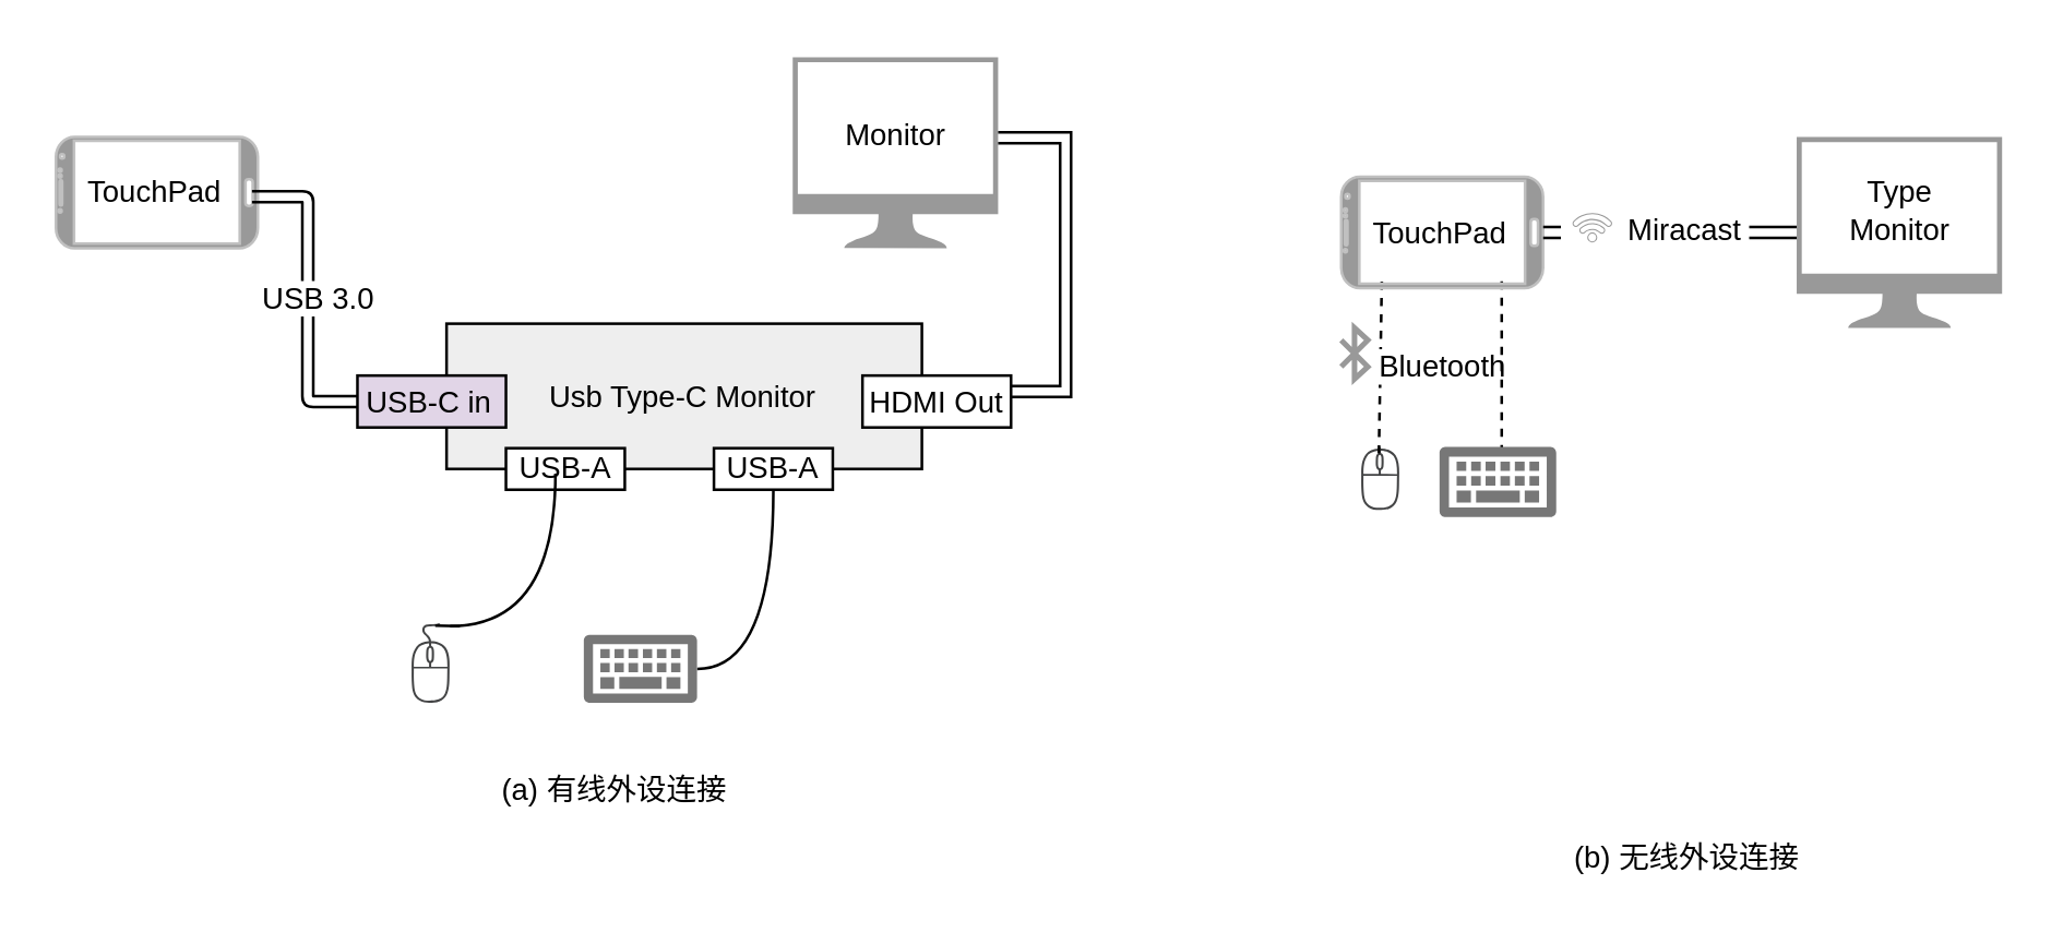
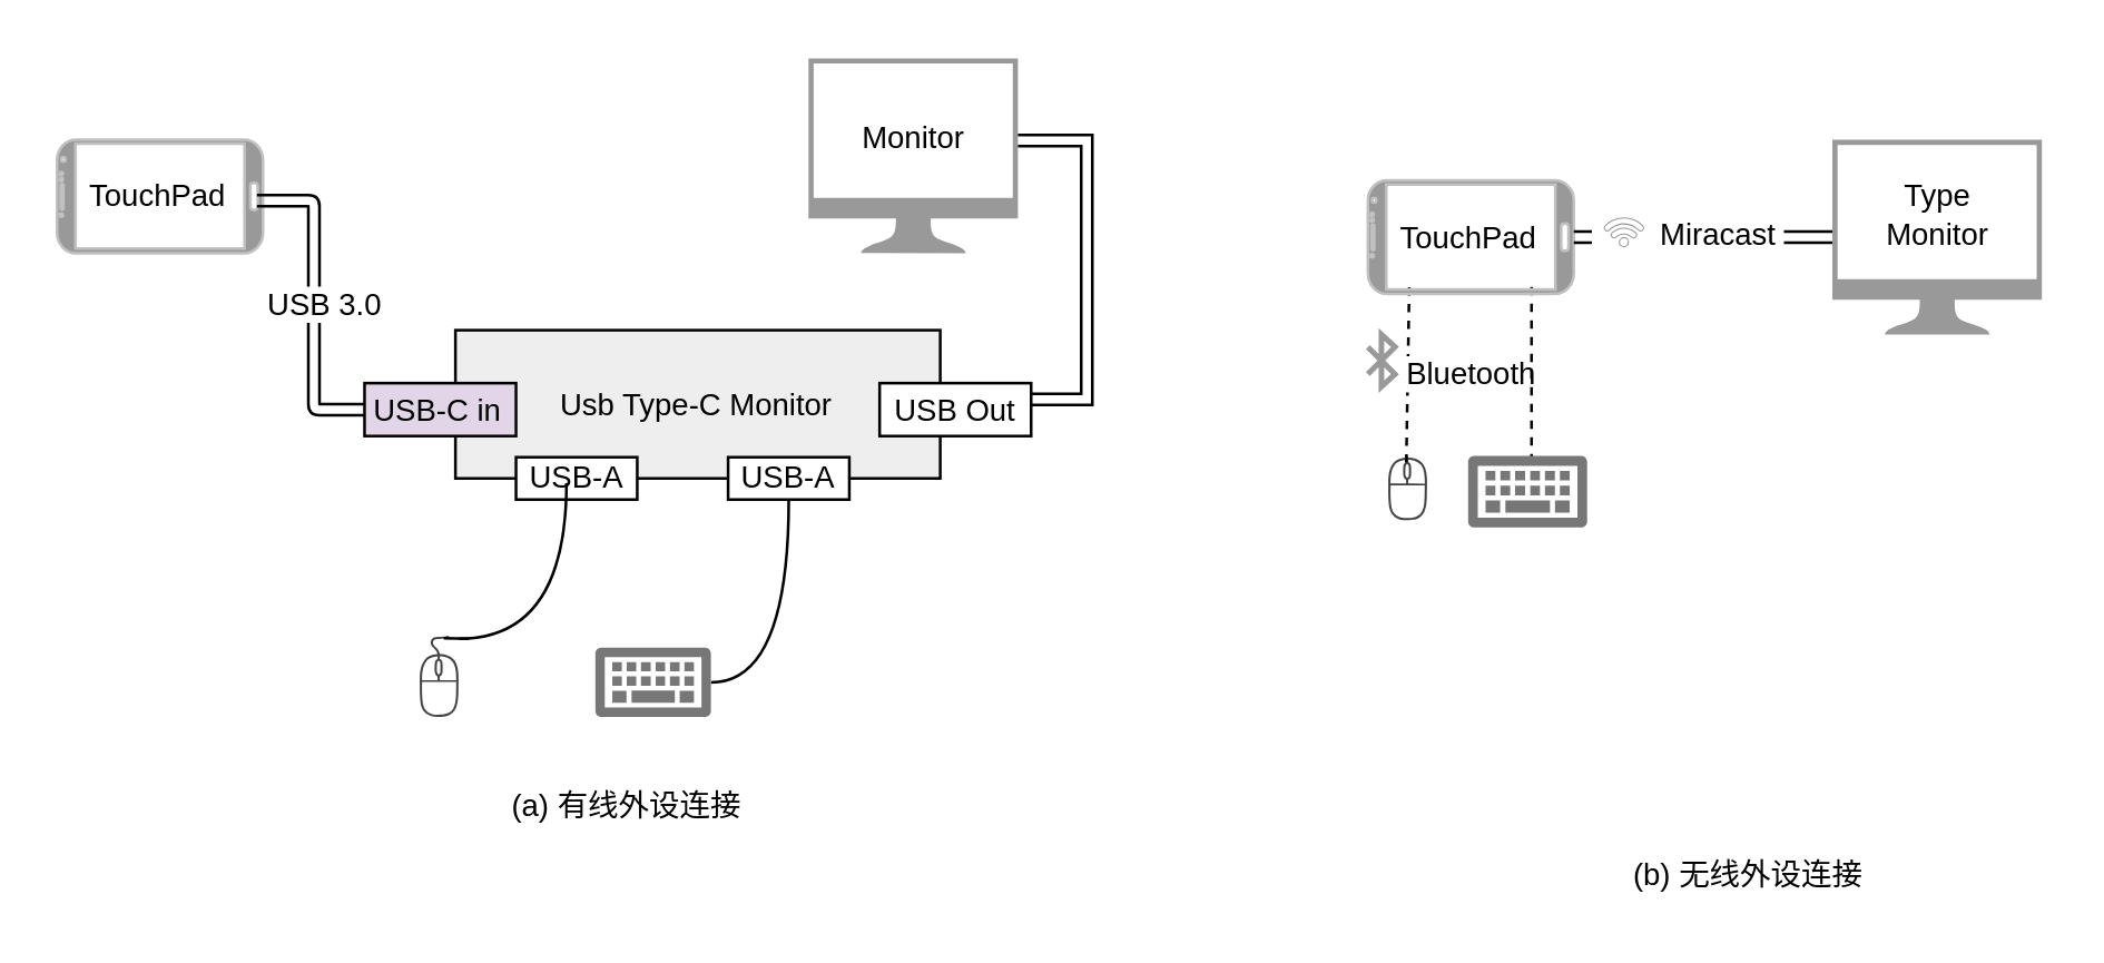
- <mxCell id="29" value="&lt;font style=&quot;font-size: 11px;&quot;&gt;HDMI Out&lt;/font&gt;" style="rounded=0;whiteSpace=wrap;html=1;fillColor=#FFFFFF;fontSize=11;" parent="24" vertex="1"><mxGeometry x="185.076" y="19.019" width="54.434" height="19.019" as="geometry" /></mxCell>
+ <mxCell id="29" value="&lt;font style=&quot;font-size: 11px;&quot;&gt;USB Out&lt;/font&gt;" style="rounded=0;whiteSpace=wrap;html=1;fillColor=#FFFFFF;fontSize=11;" parent="24" vertex="1"><mxGeometry x="185.076" y="19.019" width="54.434" height="19.019" as="geometry" /></mxCell>
- <mxCell id="39" value="(b) 无线外设连接" style="text;html=1;strokeColor=none;fillColor=none;align=center;verticalAlign=middle;whiteSpace=wrap;rounded=0;fontSize=11;" vertex="1" parent="1"><mxGeometry x="568" y="304" width="100" height="20" as="geometry" /></mxCell>
+ <mxCell id="39" value="(b) 无线外设连接" style="text;html=1;strokeColor=none;fillColor=none;align=center;verticalAlign=middle;whiteSpace=wrap;rounded=0;fontSize=11;" vertex="1" parent="1"><mxGeometry x="578" y="304" width="100" height="20" as="geometry" /></mxCell>
